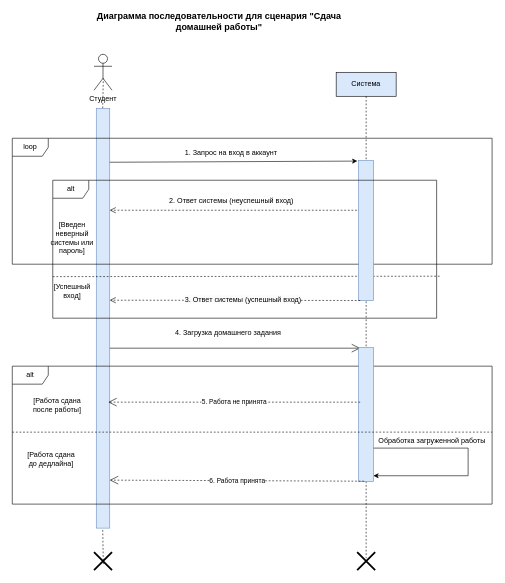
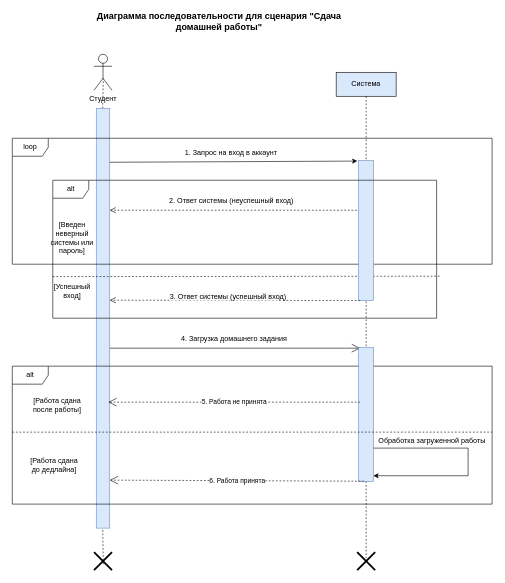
- <mxCell id="19" value="&lt;span style=&quot;color: rgb(0, 0, 0); font-family: Helvetica; font-size: 12px; font-style: normal; font-variant-ligatures: normal; font-variant-caps: normal; font-weight: 400; letter-spacing: normal; orphans: 2; text-align: center; text-indent: 0px; text-transform: none; widows: 2; word-spacing: 0px; -webkit-text-stroke-width: 0px; background-color: rgb(251, 251, 251); text-decoration-thickness: initial; text-decoration-style: initial; text-decoration-color: initial; float: none; display: inline !important;&quot;&gt;3. Ответ системы (успешный вход)&lt;/span&gt;" style="text;whiteSpace=wrap;html=1;" vertex="1" parent="1"><mxGeometry x="306" y="485" width="240" height="40" as="geometry" /></mxCell>
+ <mxCell id="19" value="&lt;span style=&quot;color: rgb(0, 0, 0); font-family: Helvetica; font-size: 12px; font-style: normal; font-variant-ligatures: normal; font-variant-caps: normal; font-weight: 400; letter-spacing: normal; orphans: 2; text-align: center; text-indent: 0px; text-transform: none; widows: 2; word-spacing: 0px; -webkit-text-stroke-width: 0px; background-color: rgb(251, 251, 251); text-decoration-thickness: initial; text-decoration-style: initial; text-decoration-color: initial; float: none; display: inline !important;&quot;&gt;3. Ответ системы (успешный вход)&lt;/span&gt;" style="text;whiteSpace=wrap;html=1;" vertex="1" parent="1"><mxGeometry x="281" y="480" width="240" height="40" as="geometry" /></mxCell>
- <mxCell id="20" value="4. Загрузка домашнего задания" style="text;html=1;strokeColor=none;fillColor=none;align=center;verticalAlign=middle;whiteSpace=wrap;rounded=0;" vertex="1" parent="1"><mxGeometry x="270" y="540" width="220" height="30" as="geometry" /></mxCell>
+ <mxCell id="20" value="4. Загрузка домашнего задания" style="text;html=1;strokeColor=none;fillColor=none;align=center;verticalAlign=middle;whiteSpace=wrap;rounded=0;" vertex="1" parent="1"><mxGeometry x="280" y="550" width="220" height="30" as="geometry" /></mxCell>
- <mxCell id="26" value="[Работа сдана до дедлайна]" style="text;html=1;strokeColor=none;fillColor=none;align=center;verticalAlign=middle;whiteSpace=wrap;rounded=0;" vertex="1" parent="1"><mxGeometry x="40" y="740" width="90" height="50" as="geometry" /></mxCell>
+ <mxCell id="26" value="[Работа сдана до дедлайна]" style="text;html=1;strokeColor=none;fillColor=none;align=center;verticalAlign=middle;whiteSpace=wrap;rounded=0;" vertex="1" parent="1"><mxGeometry x="45" y="750" width="90" height="50" as="geometry" /></mxCell>
